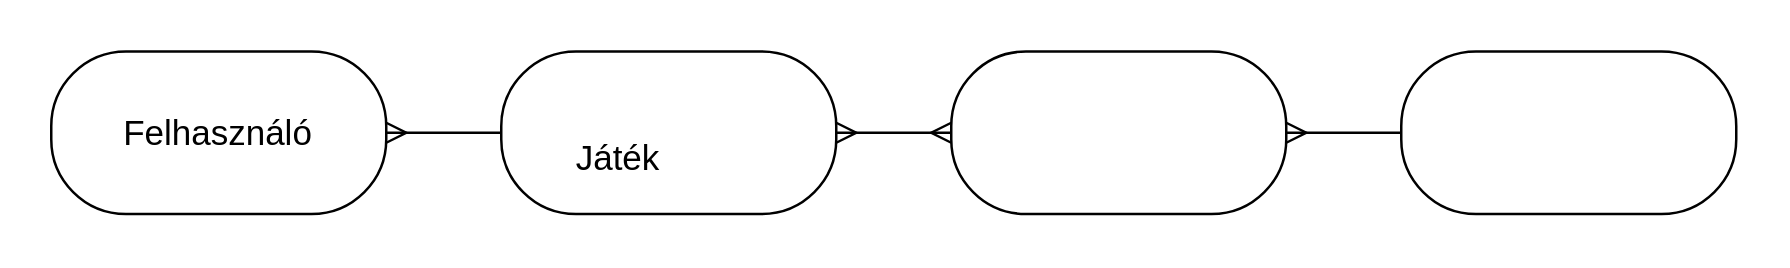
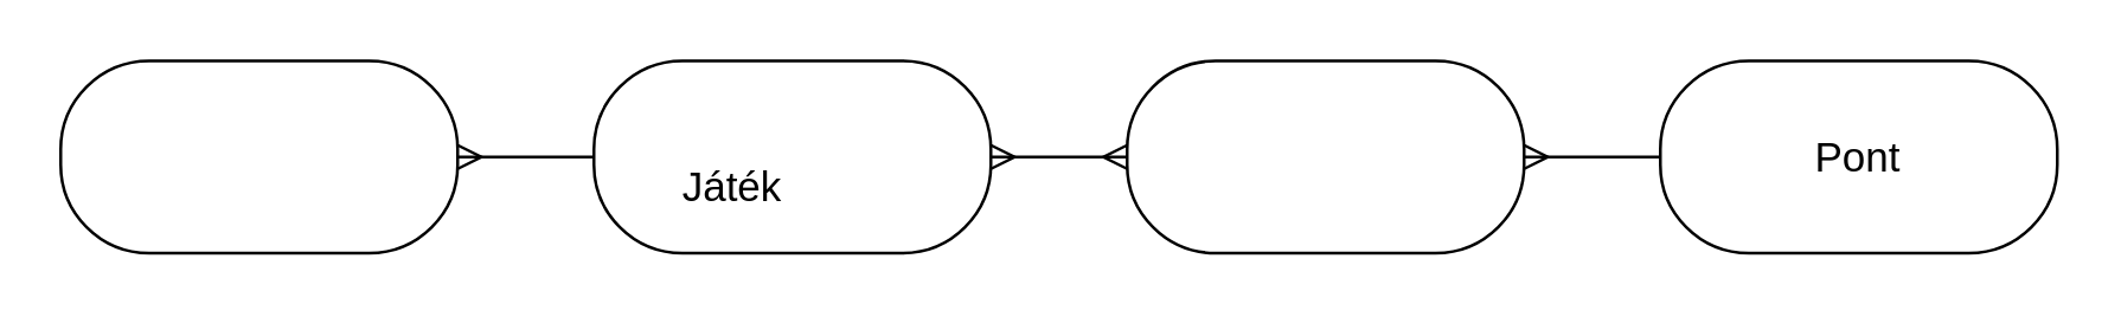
- <mxCell id="3" value="&lt;font style=&quot;font-size: 14px;&quot;&gt;Felhasználó&lt;/font&gt;" style="text;html=1;strokeColor=none;fillColor=none;align=center;verticalAlign=middle;whiteSpace=wrap;rounded=0;" parent="1" vertex="1"><mxGeometry x="57" y="37.5" width="60" height="30" as="geometry" /></mxCell>
+ <mxCell id="8" value="Pont" style="text;html=1;strokeColor=none;fillColor=none;align=center;verticalAlign=middle;whiteSpace=wrap;rounded=0;fontSize=14;" parent="1" vertex="1"><mxGeometry x="597" y="37.5" width="60" height="30" as="geometry" /></mxCell>
